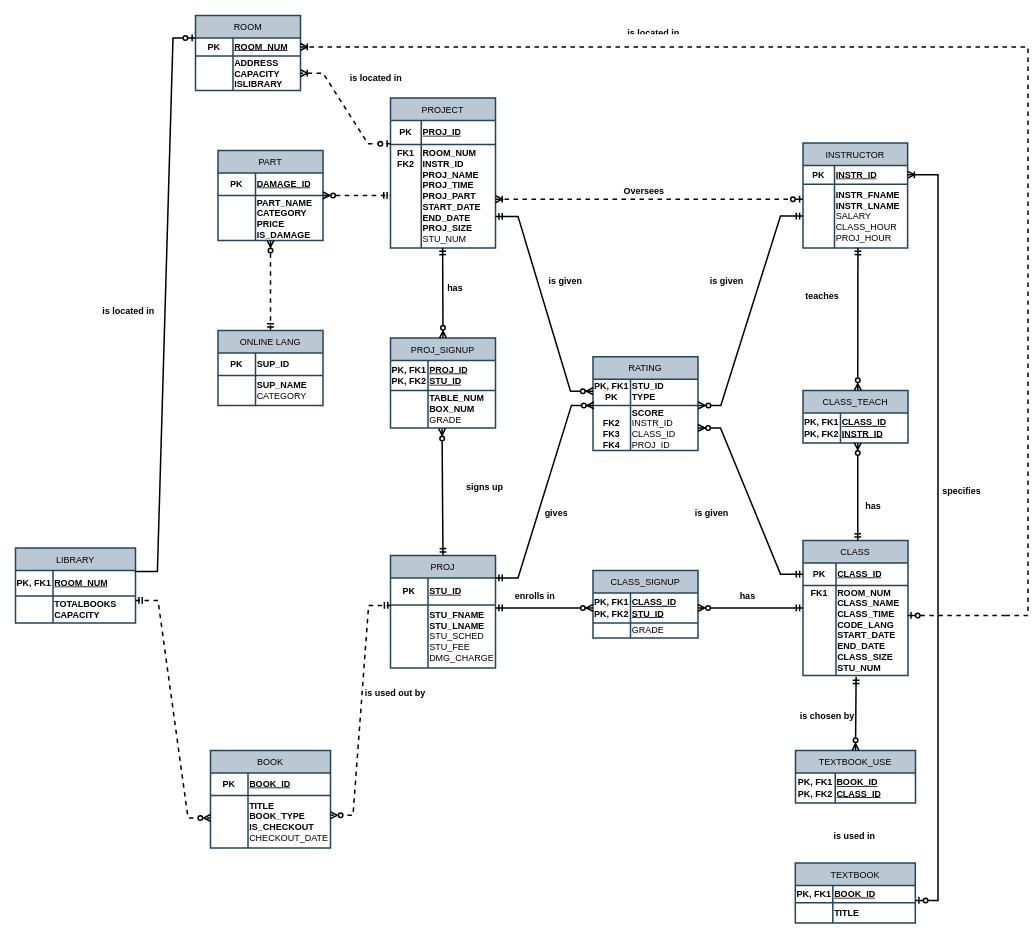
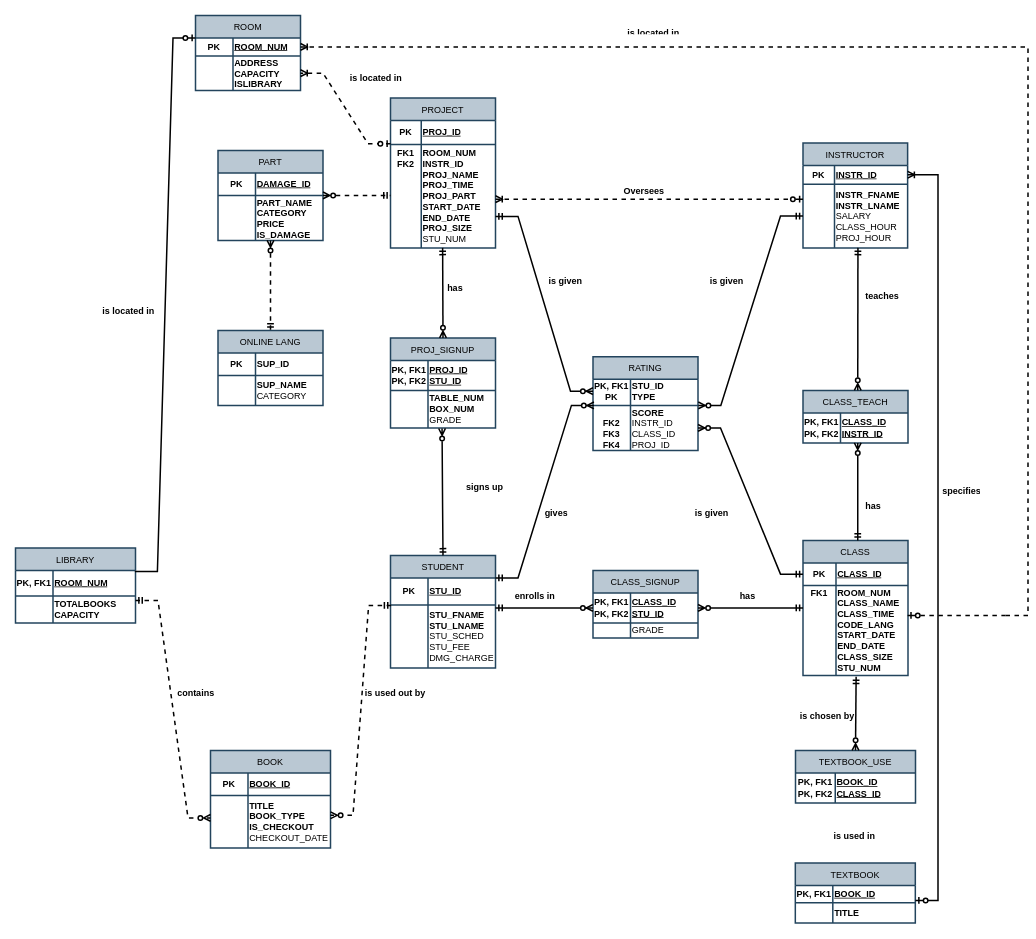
- <mxCell id="66" value="teaches" style="text;strokeColor=none;fillColor=none;spacingLeft=4;spacingRight=4;overflow=hidden;rotatable=0;points=[[0,0.5],[1,0.5]];portConstraint=eastwest;fontSize=12;fontStyle=1" parent="1" vertex="1"><mxGeometry x="1067.5" y="380" width="70" height="30" as="geometry" /></mxCell>
+ <mxCell id="66" value="teaches" style="text;strokeColor=none;fillColor=none;spacingLeft=4;spacingRight=4;overflow=hidden;rotatable=0;points=[[0,0.5],[1,0.5]];portConstraint=eastwest;fontSize=12;fontStyle=1" parent="1" vertex="1"><mxGeometry x="1147.5" y="380" width="70" height="30" as="geometry" /></mxCell>
- <mxCell id="2" value="PROJ" style="shape=table;startSize=30;container=1;collapsible=0;childLayout=tableLayout;shadow=0;strokeWidth=2;fillColor=#bac8d3;strokeColor=#23445d;" parent="1" vertex="1"><mxGeometry x="520" y="740" width="140" height="150" as="geometry" /></mxCell>
+ <mxCell id="2" value="STUDENT" style="shape=table;startSize=30;container=1;collapsible=0;childLayout=tableLayout;shadow=0;strokeWidth=2;fillColor=#bac8d3;strokeColor=#23445d;" parent="1" vertex="1"><mxGeometry x="520" y="740" width="140" height="150" as="geometry" /></mxCell>
+ <mxCell id="105" value="contains" style="text;strokeColor=none;fillColor=none;spacingLeft=4;spacingRight=4;overflow=hidden;rotatable=0;points=[[0,0.5],[1,0.5]];portConstraint=eastwest;fontSize=12;fontStyle=1" parent="1" vertex="1"><mxGeometry x="230" y="910" width="70" height="30" as="geometry" /></mxCell>
